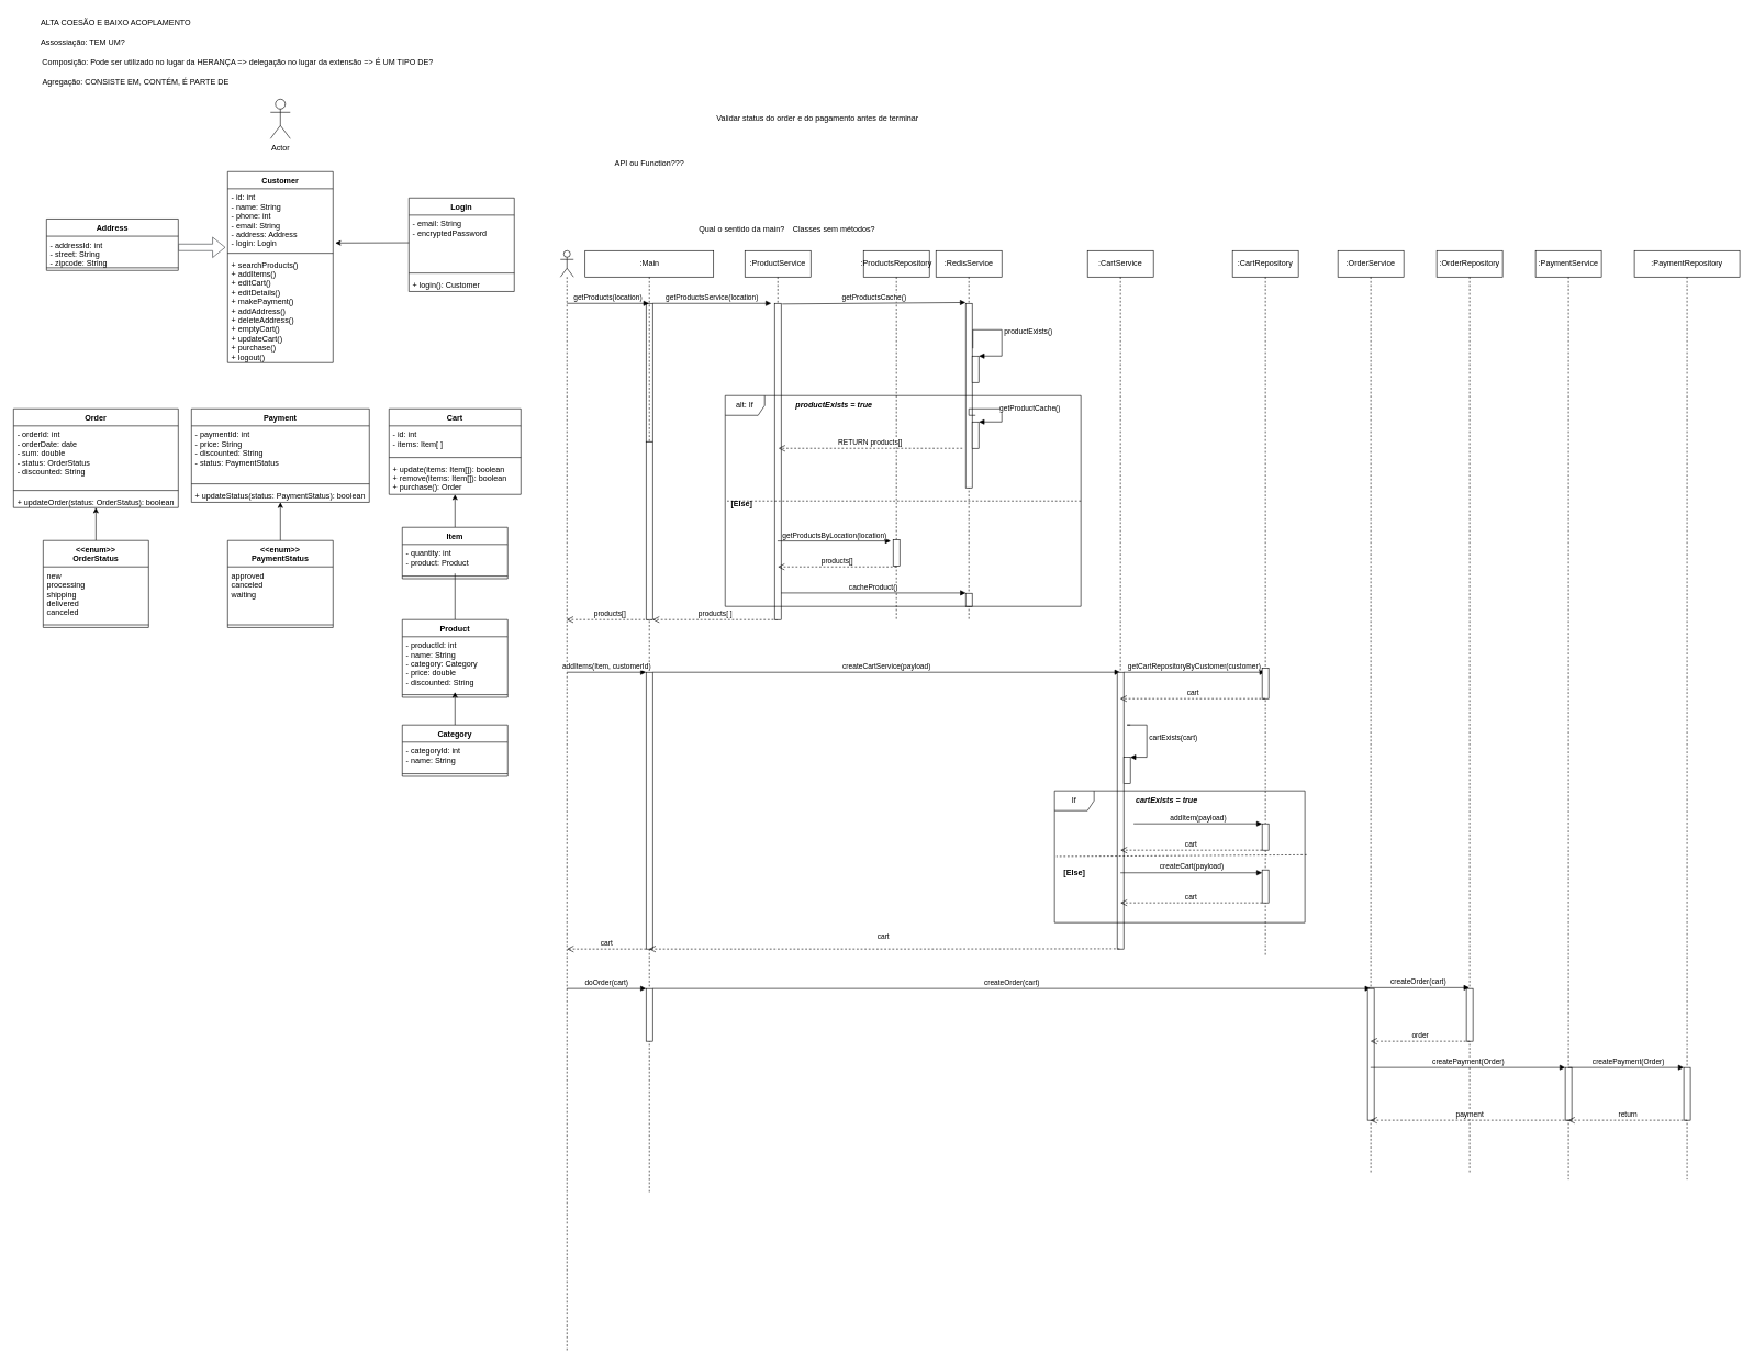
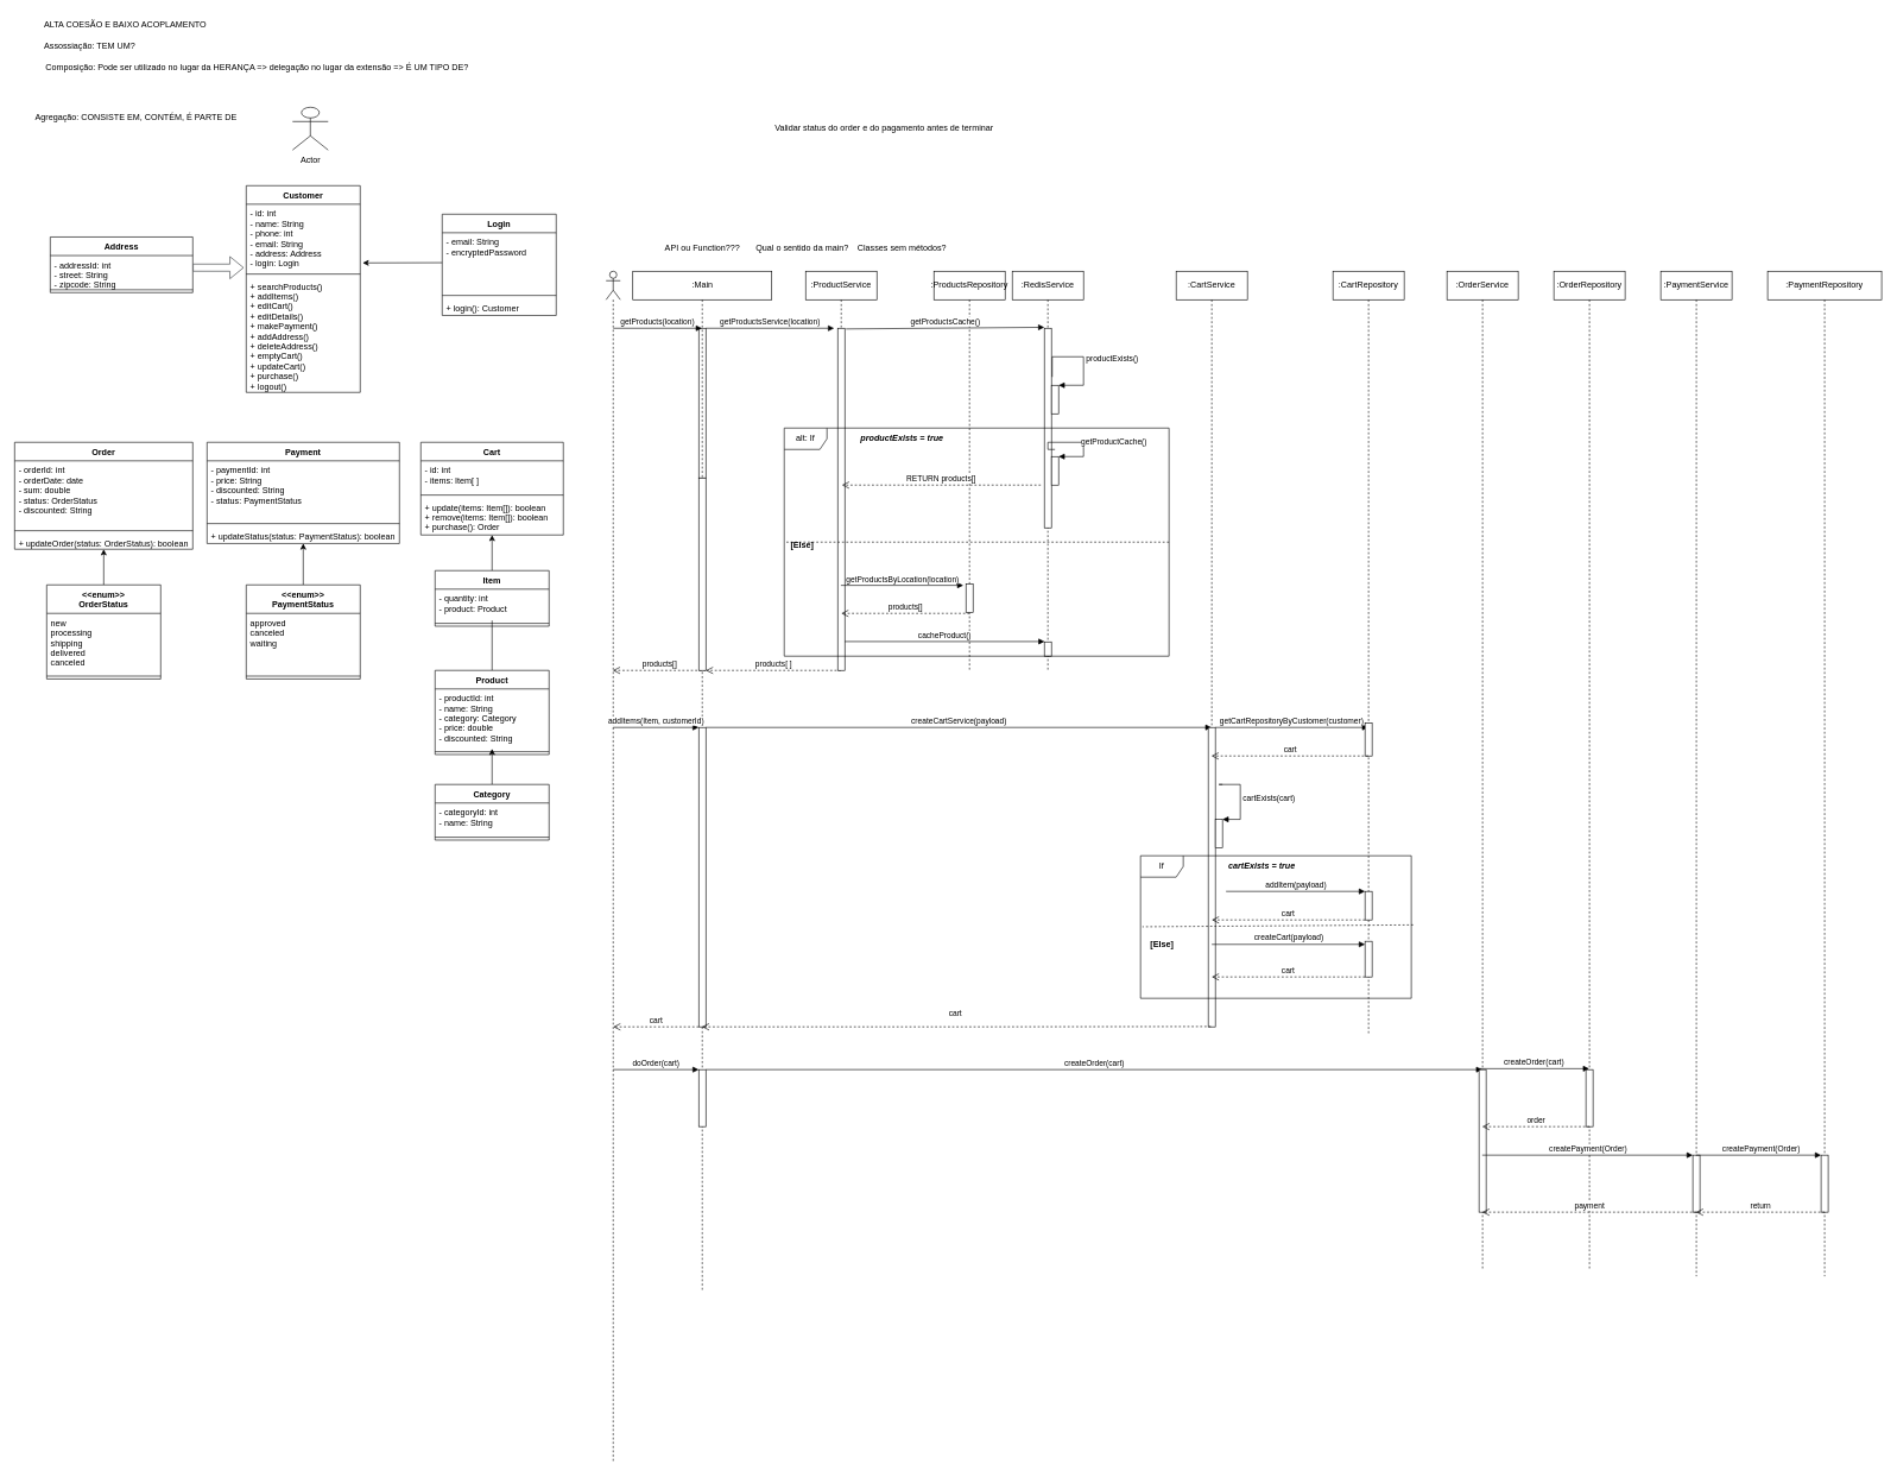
- <mxCell id="46" value="Agregação: CONSISTE EM, CONTÉM, É PARTE DE" style="text;html=1;align=center;verticalAlign=middle;resizable=0;points=[];autosize=1;strokeColor=none;fillColor=none;fontColor=none;" vertex="1" parent="1"><mxGeometry x="50" y="110" width="310" height="30" as="geometry" /></mxCell>
+ <mxCell id="46" value="Agregação: CONSISTE EM, CONTÉM, É PARTE DE" style="text;html=1;align=center;verticalAlign=middle;resizable=0;points=[];autosize=1;strokeColor=none;fillColor=none;fontColor=none;" vertex="1" parent="1"><mxGeometry x="35" y="150" width="310" height="30" as="geometry" /></mxCell>
- <mxCell id="63" value="Actor" style="shape=umlActor;verticalLabelPosition=bottom;verticalAlign=top;html=1;fontColor=none;" vertex="1" parent="1"><mxGeometry x="410" y="150" width="30" height="60" as="geometry" /></mxCell>
+ <mxCell id="63" value="Actor" style="shape=umlActor;verticalLabelPosition=bottom;verticalAlign=top;html=1;fontColor=none;" vertex="1" parent="1"><mxGeometry x="410" y="150" width="50" height="60" as="geometry" /></mxCell>
- <mxCell id="64" value="API ou Function???" style="text;html=1;align=center;verticalAlign=middle;resizable=0;points=[];autosize=1;strokeColor=none;fillColor=none;fontColor=none;" vertex="1" parent="1"><mxGeometry x="920" y="232" width="130" height="30" as="geometry" /></mxCell>
+ <mxCell id="64" value="API ou Function???" style="text;html=1;align=center;verticalAlign=middle;resizable=0;points=[];autosize=1;strokeColor=none;fillColor=none;fontColor=none;" vertex="1" parent="1"><mxGeometry x="920" y="332" width="130" height="30" as="geometry" /></mxCell>
